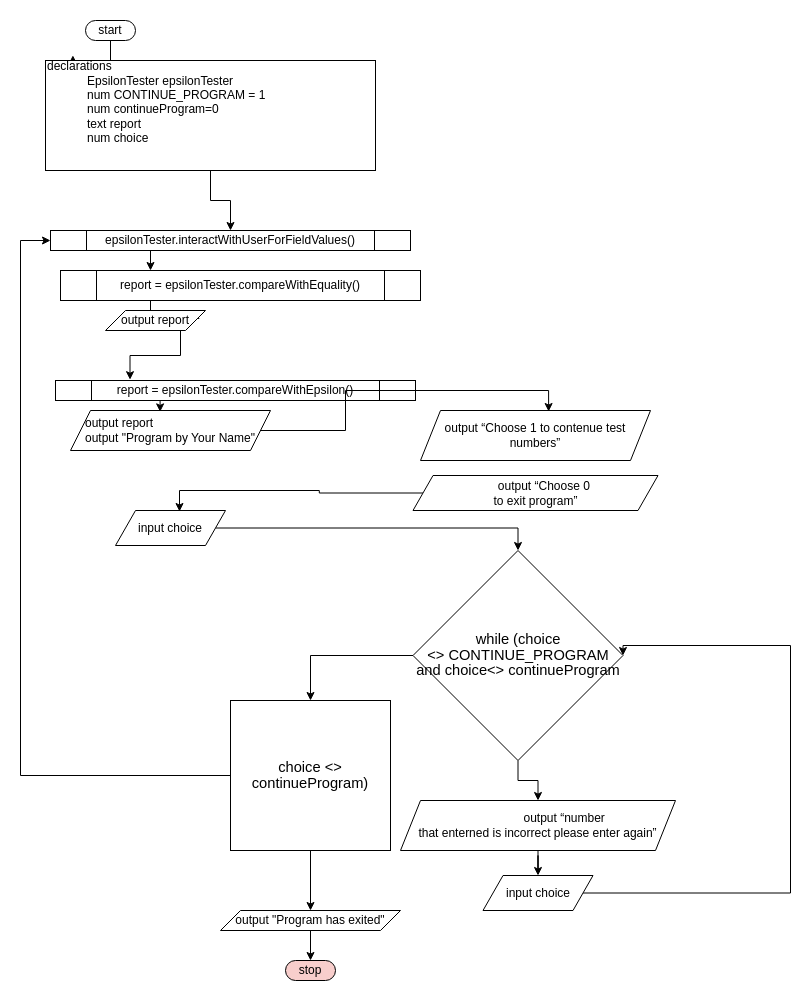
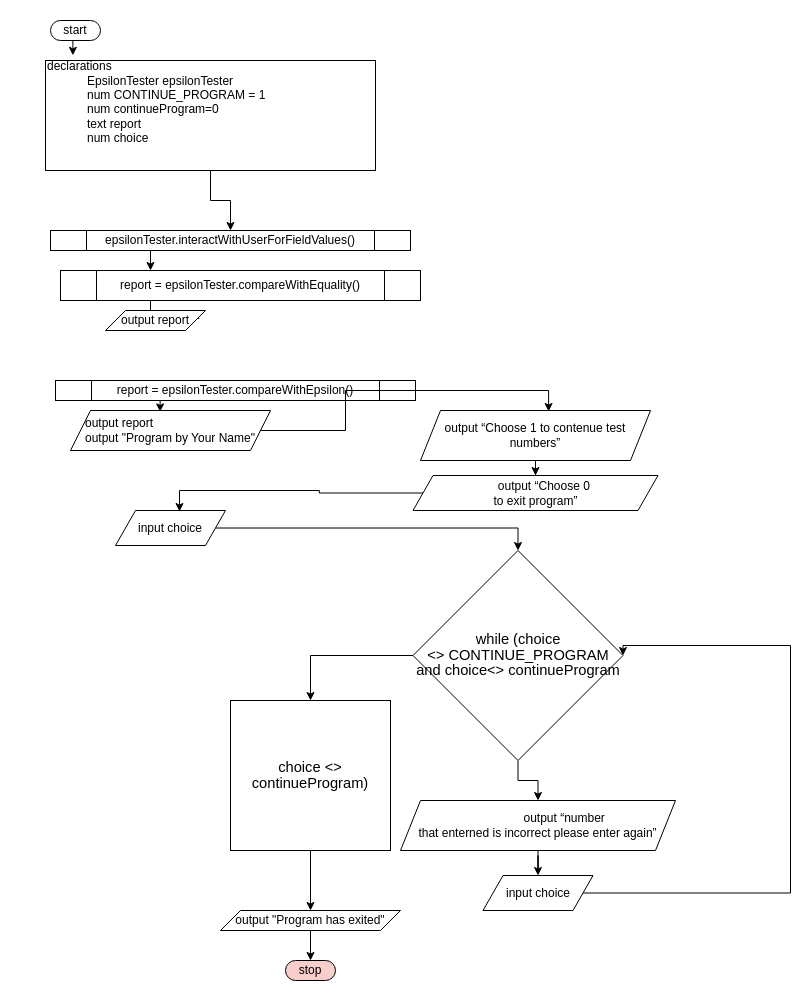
- <mxCell id="4" value="start" style="rounded=1;whiteSpace=wrap;html=1;arcSize=50;" parent="1" vertex="1"><mxGeometry x="85" y="20" width="50" height="20" as="geometry" /></mxCell>
+ <mxCell id="4" value="start" style="rounded=1;whiteSpace=wrap;html=1;arcSize=50;" parent="1" vertex="1"><mxGeometry x="50" y="20" width="50" height="20" as="geometry" /></mxCell>
- <mxCell id="11" style="edgeStyle=orthogonalEdgeStyle;rounded=0;orthogonalLoop=1;jettySize=auto;html=1;exitX=0.75;exitY=1;exitDx=0;exitDy=0;entryX=0.207;entryY=-0.04;entryDx=0;entryDy=0;entryPerimeter=0;" parent="1" source="12" target="14" edge="1"><mxGeometry relative="1" as="geometry"><mxPoint x="115" y="350" as="targetPoint" /></mxGeometry></mxCell>
+ <mxCell id="24" value="" style="edgeStyle=orthogonalEdgeStyle;rounded=0;orthogonalLoop=1;jettySize=auto;html=1;" edge="1" parent="1" source="25" target="27"><mxGeometry relative="1" as="geometry" /></mxCell>
- <mxCell id="19" style="edgeStyle=orthogonalEdgeStyle;rounded=0;orthogonalLoop=1;jettySize=auto;html=1;entryX=0;entryY=0.5;entryDx=0;entryDy=0;" edge="1" parent="1" source="21" target="8"><mxGeometry relative="1" as="geometry"><Array as="points"><mxPoint x="20" y="775" /><mxPoint x="20" y="240" /></Array></mxGeometry></mxCell>
